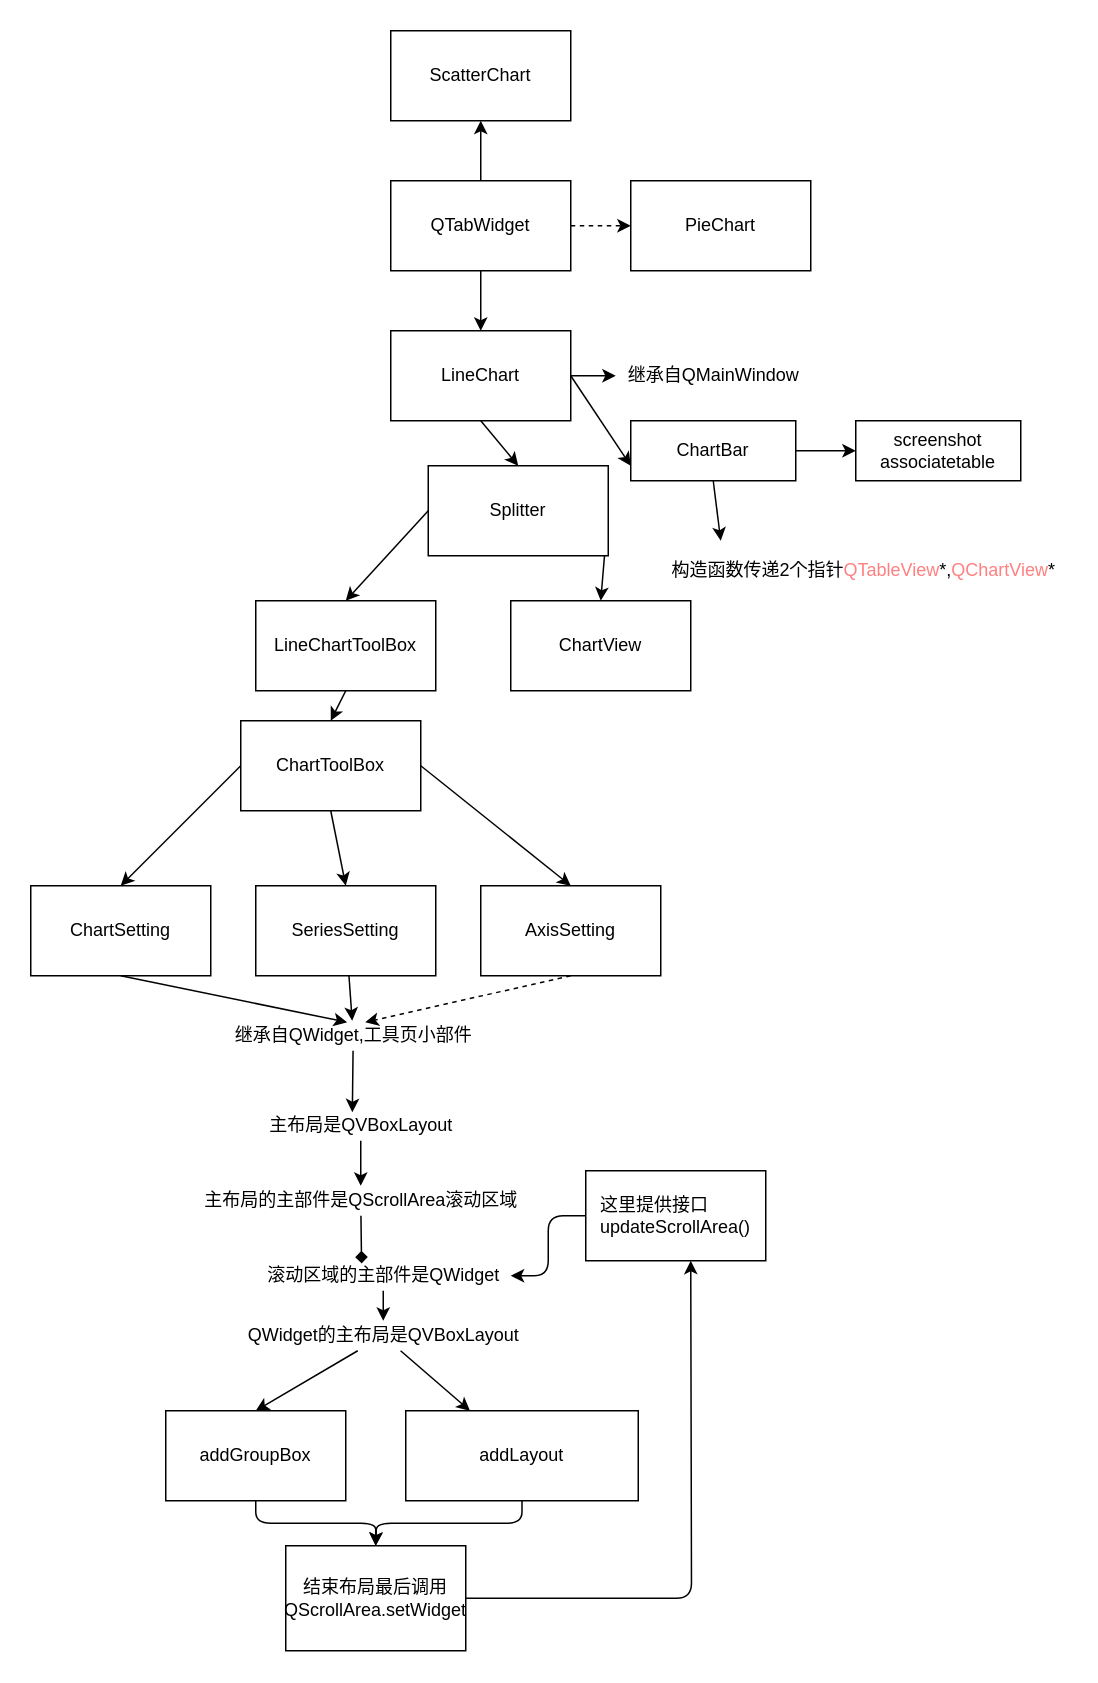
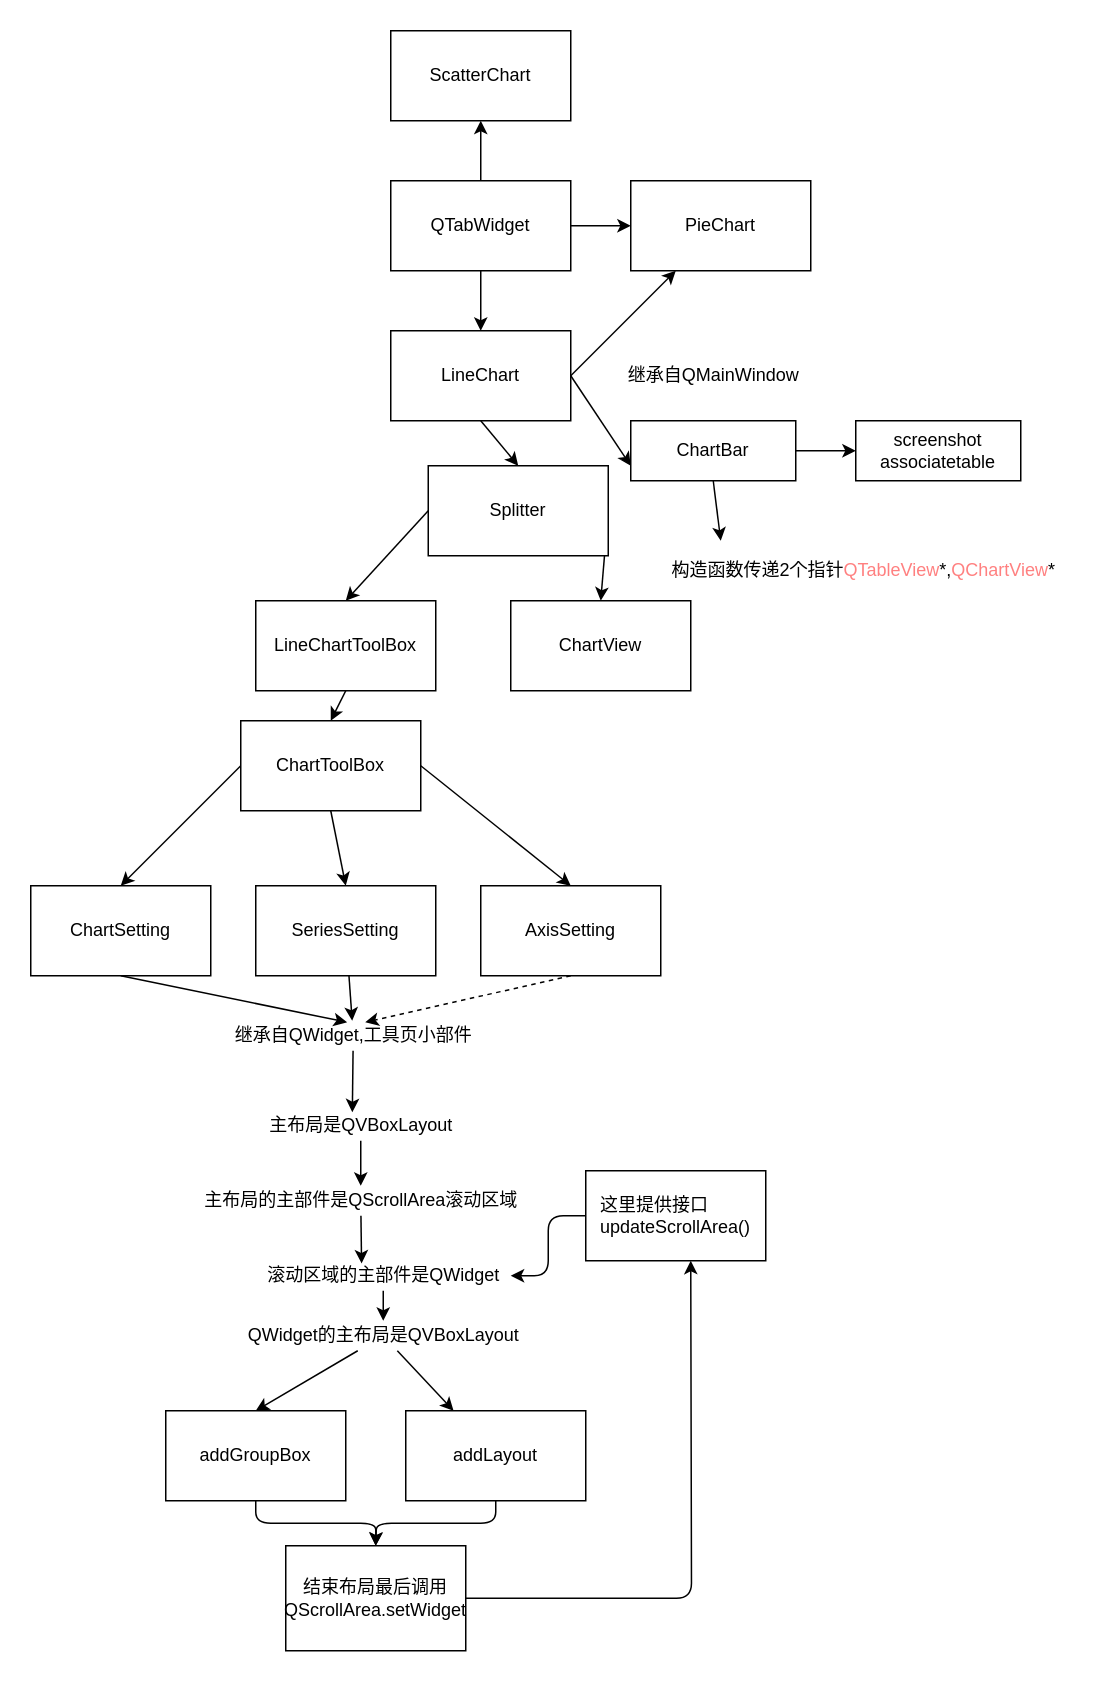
- <mxCell id="4" style="edgeStyle=none;html=1;exitX=1;exitY=0.5;exitDx=0;exitDy=0;entryX=0;entryY=0.5;entryDx=0;entryDy=0;dashed=1;" parent="1" source="5" target="10" edge="1"><mxGeometry relative="1" as="geometry" /></mxCell>
+ <mxCell id="4" style="edgeStyle=none;html=1;exitX=1;exitY=0.5;exitDx=0;exitDy=0;entryX=0;entryY=0.5;entryDx=0;entryDy=0;" parent="1" source="5" target="10" edge="1"><mxGeometry relative="1" as="geometry" /></mxCell>
- <mxCell id="6" style="edgeStyle=none;html=1;exitX=1;exitY=0.5;exitDx=0;exitDy=0;" parent="1" source="9" target="15" edge="1"><mxGeometry relative="1" as="geometry" /></mxCell>
+ <mxCell id="6" style="edgeStyle=none;html=1;exitX=1;exitY=0.5;exitDx=0;exitDy=0;" parent="1" source="9" target="10" edge="1"><mxGeometry relative="1" as="geometry" /></mxCell>
- <mxCell id="36" style="edgeStyle=none;html=1;entryX=0.415;entryY=0.088;entryDx=0;entryDy=0;entryPerimeter=0;endArrow=diamond;" parent="1" source="37" target="39" edge="1"><mxGeometry relative="1" as="geometry" /></mxCell>
+ <mxCell id="36" style="edgeStyle=none;html=1;entryX=0.415;entryY=0.088;entryDx=0;entryDy=0;entryPerimeter=0;" parent="1" source="37" target="39" edge="1"><mxGeometry relative="1" as="geometry" /></mxCell>
- <mxCell id="46" value="&lt;span style=&quot;text-align: left&quot;&gt;addLayout&lt;/span&gt;" style="whiteSpace=wrap;html=1;" parent="1" vertex="1"><mxGeometry x="270" y="940" width="155" height="60" as="geometry" /></mxCell>
+ <mxCell id="46" value="&lt;span style=&quot;text-align: left&quot;&gt;addLayout&lt;/span&gt;" style="whiteSpace=wrap;html=1;" parent="1" vertex="1"><mxGeometry x="270" y="940" width="120" height="60" as="geometry" /></mxCell>
